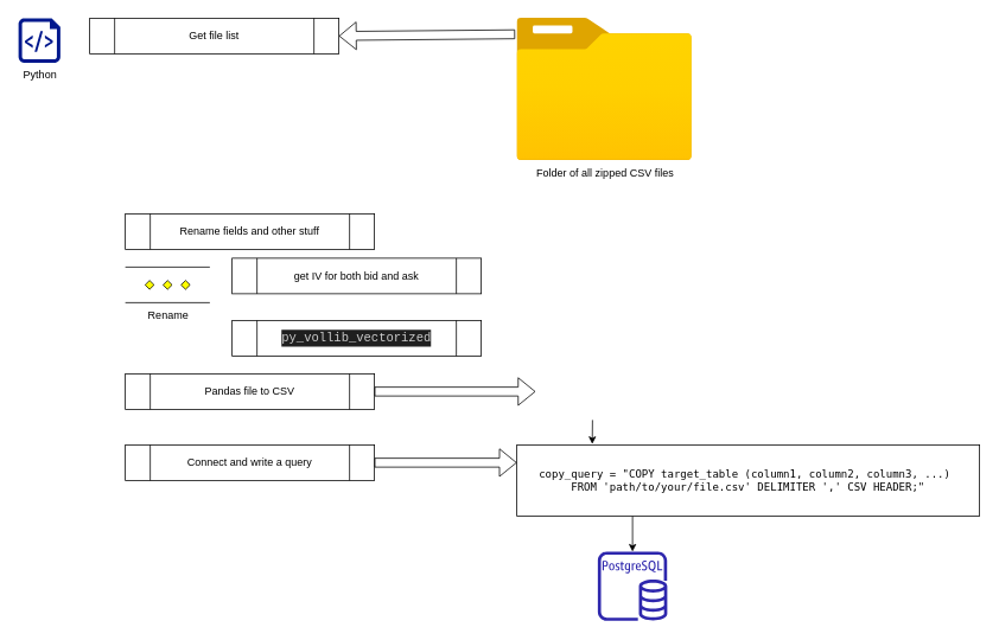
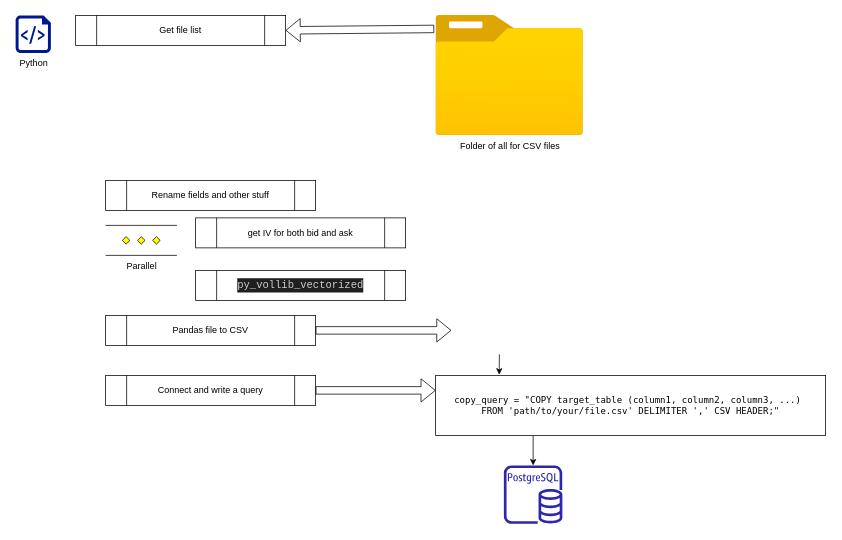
- <mxCell id="14" value="Folder of all zipped CSV files" style="image;aspect=fixed;html=1;points=[];align=center;fontSize=12;image=img/lib/azure2/general/Folder_Blank.svg;" vertex="1" parent="13"><mxGeometry width="197.143" height="160" as="geometry" /></mxCell>
+ <mxCell id="14" value="Folder of all for CSV files" style="image;aspect=fixed;html=1;points=[];align=center;fontSize=12;image=img/lib/azure2/general/Folder_Blank.svg;" vertex="1" parent="13"><mxGeometry width="197.143" height="160" as="geometry" /></mxCell>
- <mxCell id="6" value="Rename" style="verticalLabelPosition=bottom;verticalAlign=top;html=1;shape=mxgraph.flowchart.parallel_mode;pointerEvents=1" vertex="1" parent="1"><mxGeometry x="140" y="300" width="95" height="40" as="geometry" /></mxCell>
+ <mxCell id="6" value="Parallel" style="verticalLabelPosition=bottom;verticalAlign=top;html=1;shape=mxgraph.flowchart.parallel_mode;pointerEvents=1" vertex="1" parent="1"><mxGeometry x="140" y="300" width="95" height="40" as="geometry" /></mxCell>
